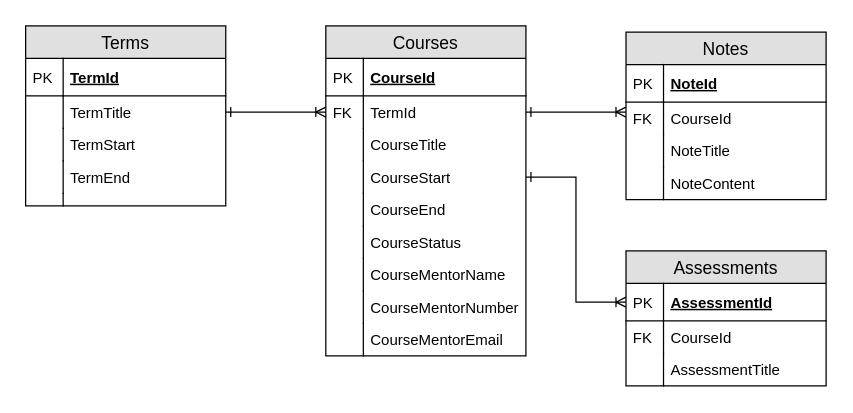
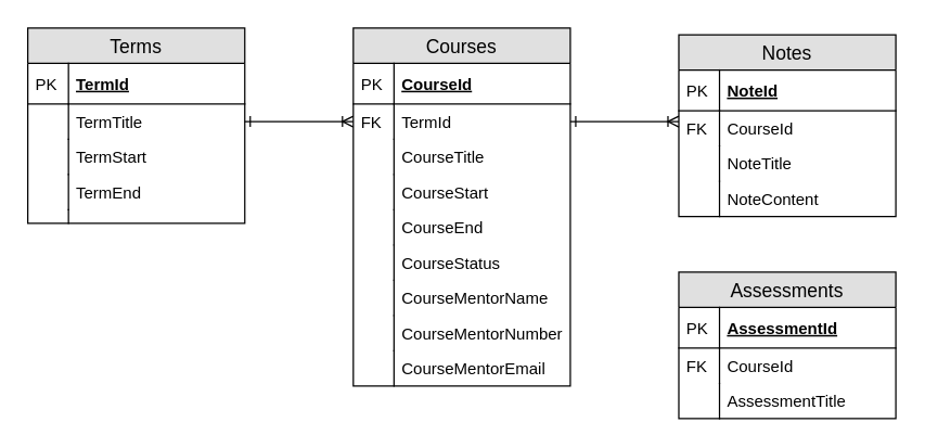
- <mxCell id="50" style="edgeStyle=orthogonalEdgeStyle;rounded=0;orthogonalLoop=1;jettySize=auto;html=1;exitX=1;exitY=0.5;exitDx=0;exitDy=0;entryX=0;entryY=0.5;entryDx=0;entryDy=0;startArrow=ERone;startFill=0;endArrow=ERoneToMany;endFill=0;" edge="1" parent="1" source="20" target="42"><mxGeometry relative="1" as="geometry" /></mxCell>
